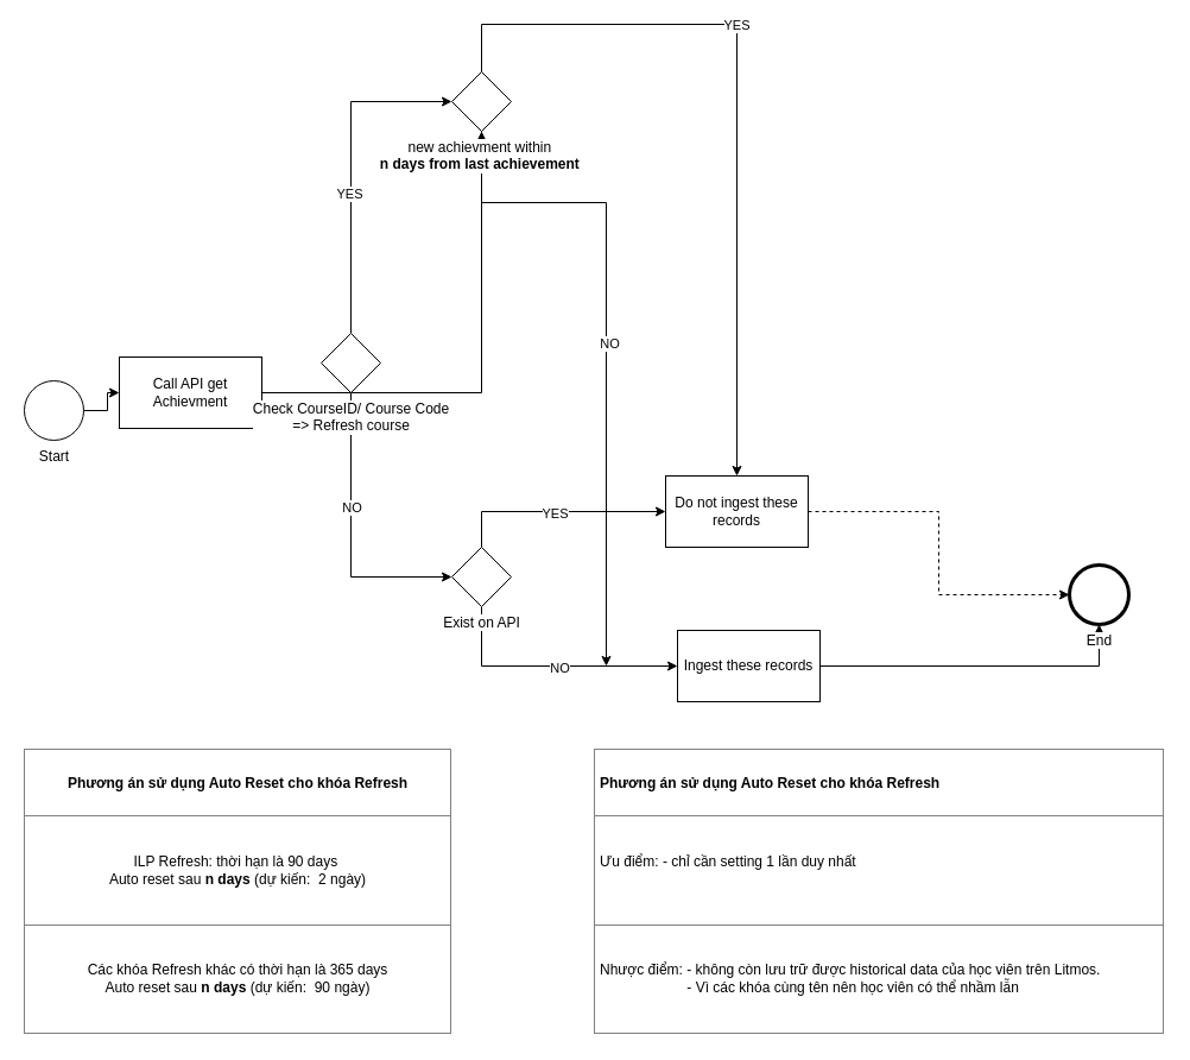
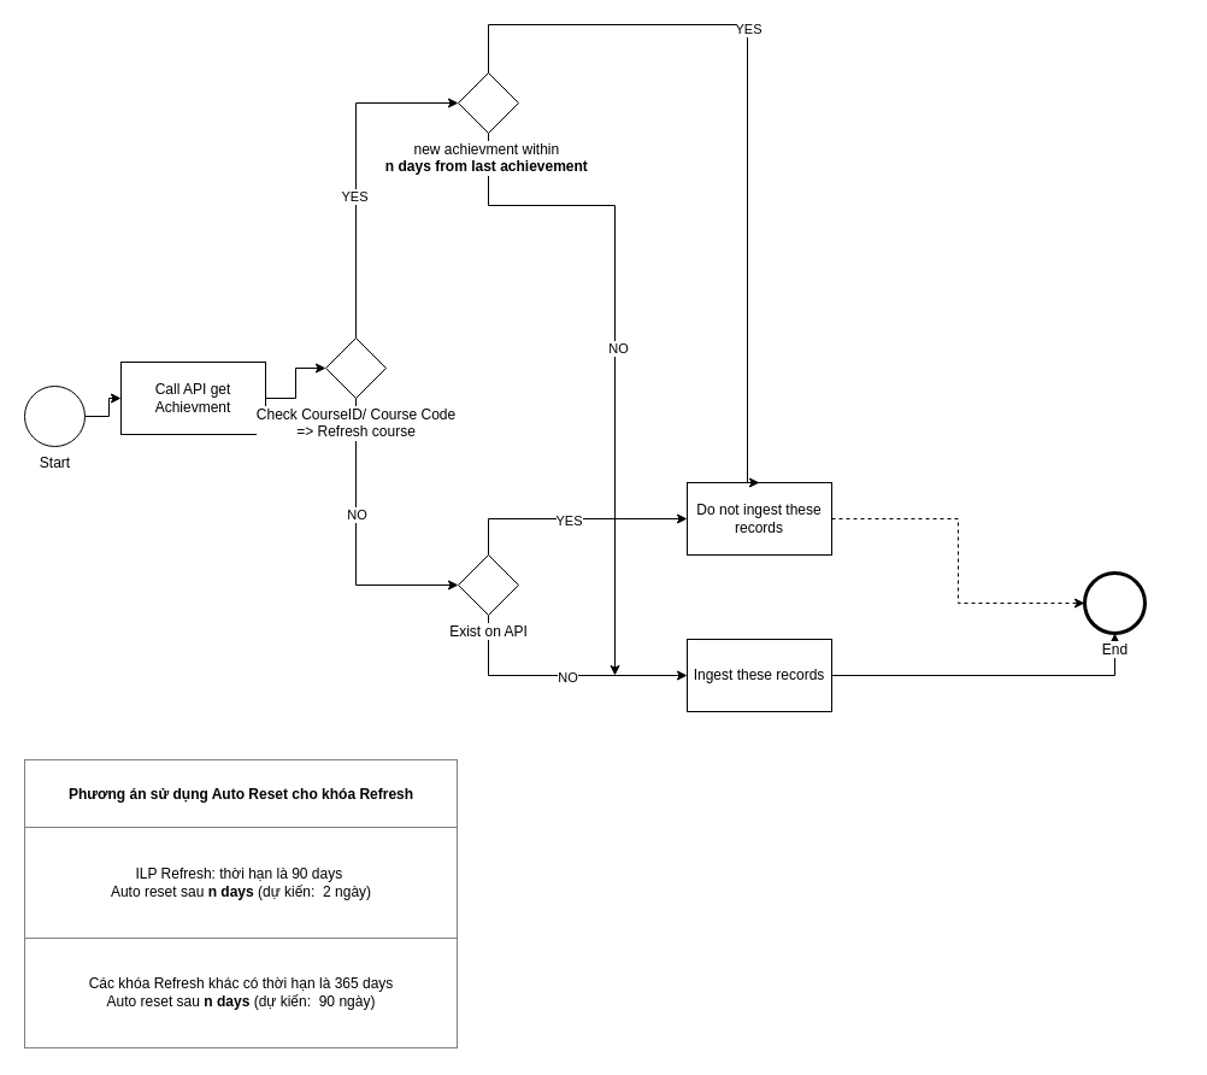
- <mxCell id="4" style="edgeStyle=orthogonalEdgeStyle;rounded=0;orthogonalLoop=1;jettySize=auto;html=1;" parent="1" source="5" target="26" edge="1"><mxGeometry relative="1" as="geometry" /></mxCell>
+ <mxCell id="4" style="edgeStyle=orthogonalEdgeStyle;rounded=0;orthogonalLoop=1;jettySize=auto;html=1;entryX=0;entryY=0.5;entryDx=0;entryDy=0;entryPerimeter=0;" parent="1" source="5" target="10" edge="1"><mxGeometry relative="1" as="geometry" /></mxCell>
- <mxCell id="17" value="Do not ingest these records" style="rounded=0;whiteSpace=wrap;html=1;" parent="1" vertex="1"><mxGeometry x="560" y="400" width="120" height="60" as="geometry" /></mxCell>
+ <mxCell id="17" value="Do not ingest these records" style="rounded=0;whiteSpace=wrap;html=1;" parent="1" vertex="1"><mxGeometry x="570" y="400" width="120" height="60" as="geometry" /></mxCell>
- <mxCell id="27" value="&lt;table border=&quot;1&quot; width=&quot;100%&quot; height=&quot;100%&quot; cellpadding=&quot;4&quot; style=&quot;width:100%;height:100%;border-collapse:collapse;&quot;&gt;&lt;tbody&gt;&lt;tr&gt;&lt;th&gt;Phương án sử dụng Auto Reset cho khóa Refresh&lt;/th&gt;&lt;/tr&gt;&lt;tr&gt;&lt;td&gt;Ưu điểm: - chỉ cần setting 1 lần duy nhất&lt;br&gt;&amp;nbsp; &amp;nbsp; &amp;nbsp; &amp;nbsp; &amp;nbsp; &amp;nbsp; &amp;nbsp;&amp;nbsp;&lt;/td&gt;&lt;/tr&gt;&lt;tr&gt;&lt;td&gt;Nhược điểm: - không còn lưu trữ được historical data của học viên trên Litmos.&lt;br&gt;&amp;nbsp; &amp;nbsp; &amp;nbsp; &amp;nbsp; &amp;nbsp; &amp;nbsp; &amp;nbsp; &amp;nbsp; &amp;nbsp; &amp;nbsp; &amp;nbsp; - Vì các khóa cùng tên nên học viên có thể nhầm lẫn&amp;nbsp;&lt;/td&gt;&lt;/tr&gt;&lt;/tbody&gt;&lt;/table&gt;" style="text;html=1;whiteSpace=wrap;strokeColor=none;fillColor=none;overflow=fill;align=left;" parent="1" vertex="1"><mxGeometry x="500" y="630" width="480" height="240" as="geometry" /></mxCell>
